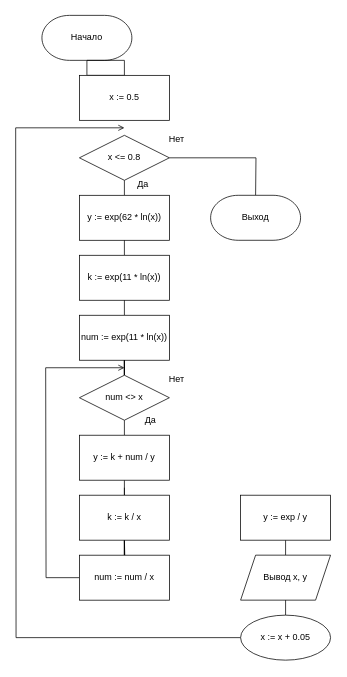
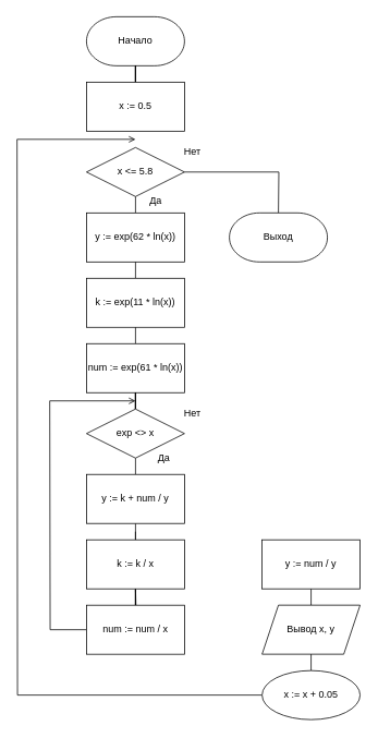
- <mxCell id="3" value="Начало" style="strokeWidth=1;html=1;shape=mxgraph.flowchart.terminator;whiteSpace=wrap;" vertex="1" parent="1"><mxGeometry x="55" y="20" width="120" height="60" as="geometry" /></mxCell>
+ <mxCell id="3" value="Начало" style="strokeWidth=1;html=1;shape=mxgraph.flowchart.terminator;whiteSpace=wrap;" vertex="1" parent="1"><mxGeometry x="105" width="120" height="60" as="geometry" y="20" /></mxCell>
- <mxCell id="17" value="x &amp;lt;= 0.8" style="rhombus;whiteSpace=wrap;html=1;strokeWidth=1;" vertex="1" parent="1"><mxGeometry x="105" y="180" width="120" height="60" as="geometry" /></mxCell>
+ <mxCell id="17" value="x &amp;lt;= 5.8" style="rhombus;whiteSpace=wrap;html=1;strokeWidth=1;" vertex="1" parent="1"><mxGeometry x="105" y="180" width="120" height="60" as="geometry" /></mxCell>
- <mxCell id="12" value="num := exp(11 * ln(x))" style="rounded=0;whiteSpace=wrap;html=1;" vertex="1" parent="1"><mxGeometry x="105" y="420" width="120" height="60" as="geometry" /></mxCell>
+ <mxCell id="12" value="num := exp(61 * ln(x))" style="rounded=0;whiteSpace=wrap;html=1;" vertex="1" parent="1"><mxGeometry x="105" y="420" width="120" height="60" as="geometry" /></mxCell>
- <mxCell id="15" value="num &amp;lt;&amp;gt; x" style="rhombus;whiteSpace=wrap;html=1;strokeWidth=1;" vertex="1" parent="1"><mxGeometry x="105" y="500" width="120" height="60" as="geometry" /></mxCell>
+ <mxCell id="15" value="exp &amp;lt;&amp;gt; x" style="rhombus;whiteSpace=wrap;html=1;strokeWidth=1;" vertex="1" parent="1"><mxGeometry x="105" y="500" width="120" height="60" as="geometry" /></mxCell>
- <mxCell id="32" value="y := exp / y" style="rounded=0;whiteSpace=wrap;html=1;strokeWidth=1;" vertex="1" parent="1"><mxGeometry x="320" y="660" width="120" height="60" as="geometry" /></mxCell>
+ <mxCell id="32" value="y := num / y" style="rounded=0;whiteSpace=wrap;html=1;strokeWidth=1;" vertex="1" parent="1"><mxGeometry x="320" y="660" width="120" height="60" as="geometry" /></mxCell>
